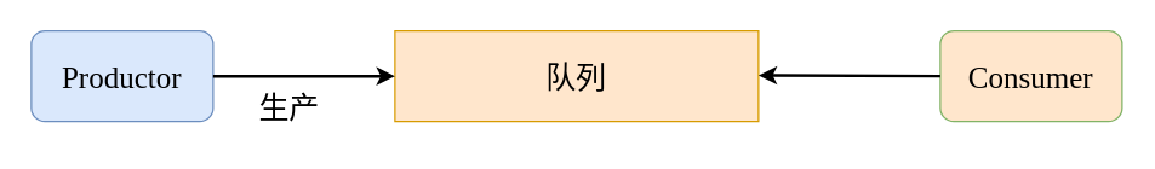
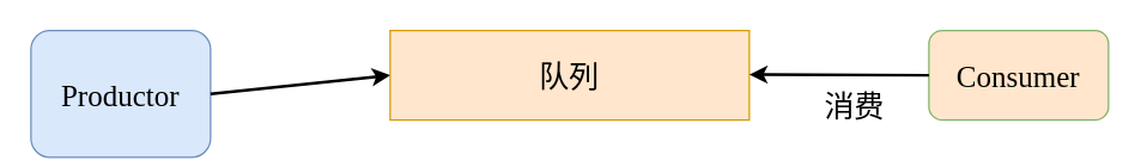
- <mxCell id="2" value="Productor" style="rounded=1;whiteSpace=wrap;html=1;fontSize=20;fillColor=#dae8fc;strokeColor=#6c8ebf;fontFamily=Comic Sans MS;" vertex="1" parent="1"><mxGeometry y="20" width="120" height="60" as="geometry" x="20" /></mxCell>
+ <mxCell id="2" value="Productor" style="rounded=1;whiteSpace=wrap;html=1;fontSize=20;fillColor=#dae8fc;strokeColor=#6c8ebf;fontFamily=Comic Sans MS;" vertex="1" parent="1"><mxGeometry x="20" y="20" width="120" height="85" as="geometry" /></mxCell>
- <mxCell id="7" value="生产" style="text;html=1;align=center;verticalAlign=middle;resizable=0;points=[];autosize=1;strokeColor=none;fillColor=none;fontSize=20;fontFamily=Comic Sans MS;" vertex="1" parent="1"><mxGeometry x="160" y="50" width="60" height="40" as="geometry" /></mxCell>
+ <mxCell id="8" value="消费" style="text;html=1;align=center;verticalAlign=middle;resizable=0;points=[];autosize=1;strokeColor=none;fillColor=none;fontSize=20;fontFamily=Comic Sans MS;" vertex="1" parent="1"><mxGeometry x="540" y="50" width="60" height="40" as="geometry" /></mxCell>
